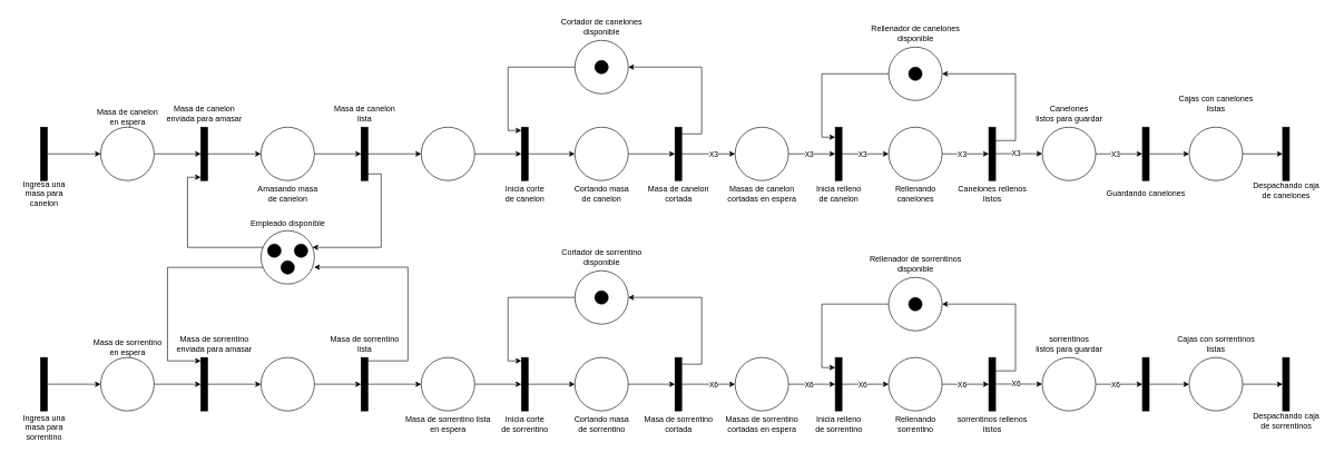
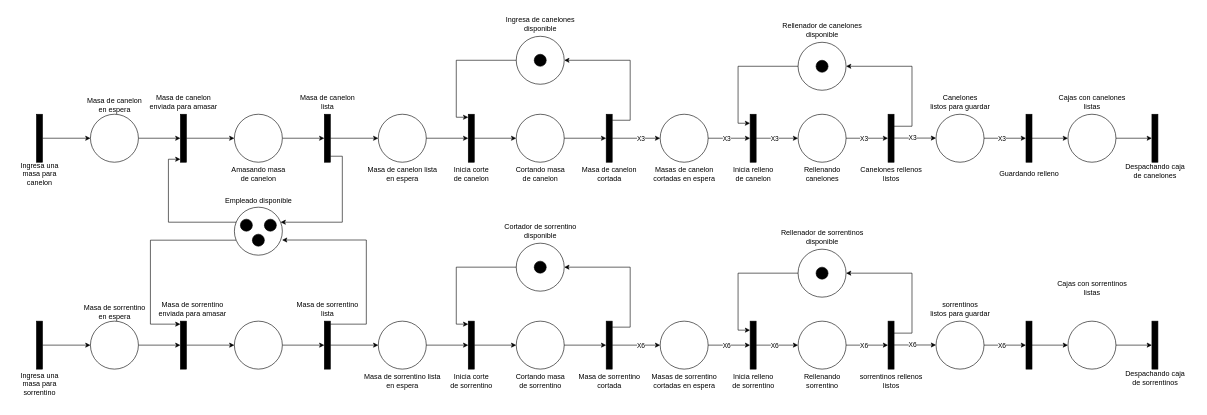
- <mxCell id="65" value="&lt;div&gt;Cortador de canelones&lt;/div&gt;&lt;div&gt;disponible&lt;br&gt;&lt;/div&gt;" style="text;html=1;align=center;verticalAlign=middle;resizable=0;points=[];autosize=1;strokeColor=none;fillColor=none;" vertex="1" parent="1"><mxGeometry x="825" y="20" width="150" height="40" as="geometry" /></mxCell>
+ <mxCell id="65" value="&lt;div&gt;Ingresa de canelones&lt;/div&gt;&lt;div&gt;disponible&lt;br&gt;&lt;/div&gt;" style="text;html=1;align=center;verticalAlign=middle;resizable=0;points=[];autosize=1;strokeColor=none;fillColor=none;" vertex="1" parent="1"><mxGeometry x="825" y="20" width="150" height="40" as="geometry" /></mxCell>
- <mxCell id="73" value="&lt;div&gt;Cajas con canelones&lt;/div&gt;&lt;div&gt;listas&lt;br&gt;&lt;/div&gt;" style="text;html=1;align=center;verticalAlign=middle;resizable=0;points=[];autosize=1;strokeColor=none;fillColor=none;" vertex="1" parent="1"><mxGeometry x="1750" y="135" width="140" height="40" as="geometry" /></mxCell>
+ <mxCell id="73" value="&lt;div&gt;Cajas con canelones&lt;/div&gt;&lt;div&gt;listas&lt;br&gt;&lt;/div&gt;" style="text;html=1;align=center;verticalAlign=middle;resizable=0;points=[];autosize=1;strokeColor=none;fillColor=none;" vertex="1" parent="1"><mxGeometry x="1750" y="150" width="140" height="40" as="geometry" /></mxCell>
+ <mxCell id="60" value="&lt;div&gt;Masa de canelon lista&lt;br&gt;&lt;/div&gt;&lt;div&gt;en espera&lt;/div&gt;" style="text;html=1;align=center;verticalAlign=middle;resizable=0;points=[];autosize=1;strokeColor=none;fillColor=none;" vertex="1" parent="1"><mxGeometry x="600" y="270" width="140" height="40" as="geometry" /></mxCell>
- <mxCell id="72" value="Guardando canelones" style="text;html=1;align=center;verticalAlign=middle;resizable=0;points=[];autosize=1;strokeColor=none;fillColor=none;" vertex="1" parent="1"><mxGeometry x="1640" y="275" width="150" height="30" as="geometry" /></mxCell>
+ <mxCell id="72" value="Guardando relleno" style="text;html=1;align=center;verticalAlign=middle;resizable=0;points=[];autosize=1;strokeColor=none;fillColor=none;" vertex="1" parent="1"><mxGeometry x="1640" y="275" width="150" height="30" as="geometry" /></mxCell>
- <mxCell id="136" value="&lt;div&gt;Cajas con sorrentinos&lt;/div&gt;&lt;div&gt;listas&lt;br&gt;&lt;/div&gt;" style="text;html=1;align=center;verticalAlign=middle;resizable=0;points=[];autosize=1;strokeColor=none;fillColor=none;" vertex="1" parent="1"><mxGeometry x="1745" y="495" width="150" height="40" as="geometry" /></mxCell>
+ <mxCell id="136" value="&lt;div&gt;Cajas con sorrentinos&lt;/div&gt;&lt;div&gt;listas&lt;br&gt;&lt;/div&gt;" style="text;html=1;align=center;verticalAlign=middle;resizable=0;points=[];autosize=1;strokeColor=none;fillColor=none;" vertex="1" parent="1"><mxGeometry x="1745" y="460" width="150" height="40" as="geometry" /></mxCell>
